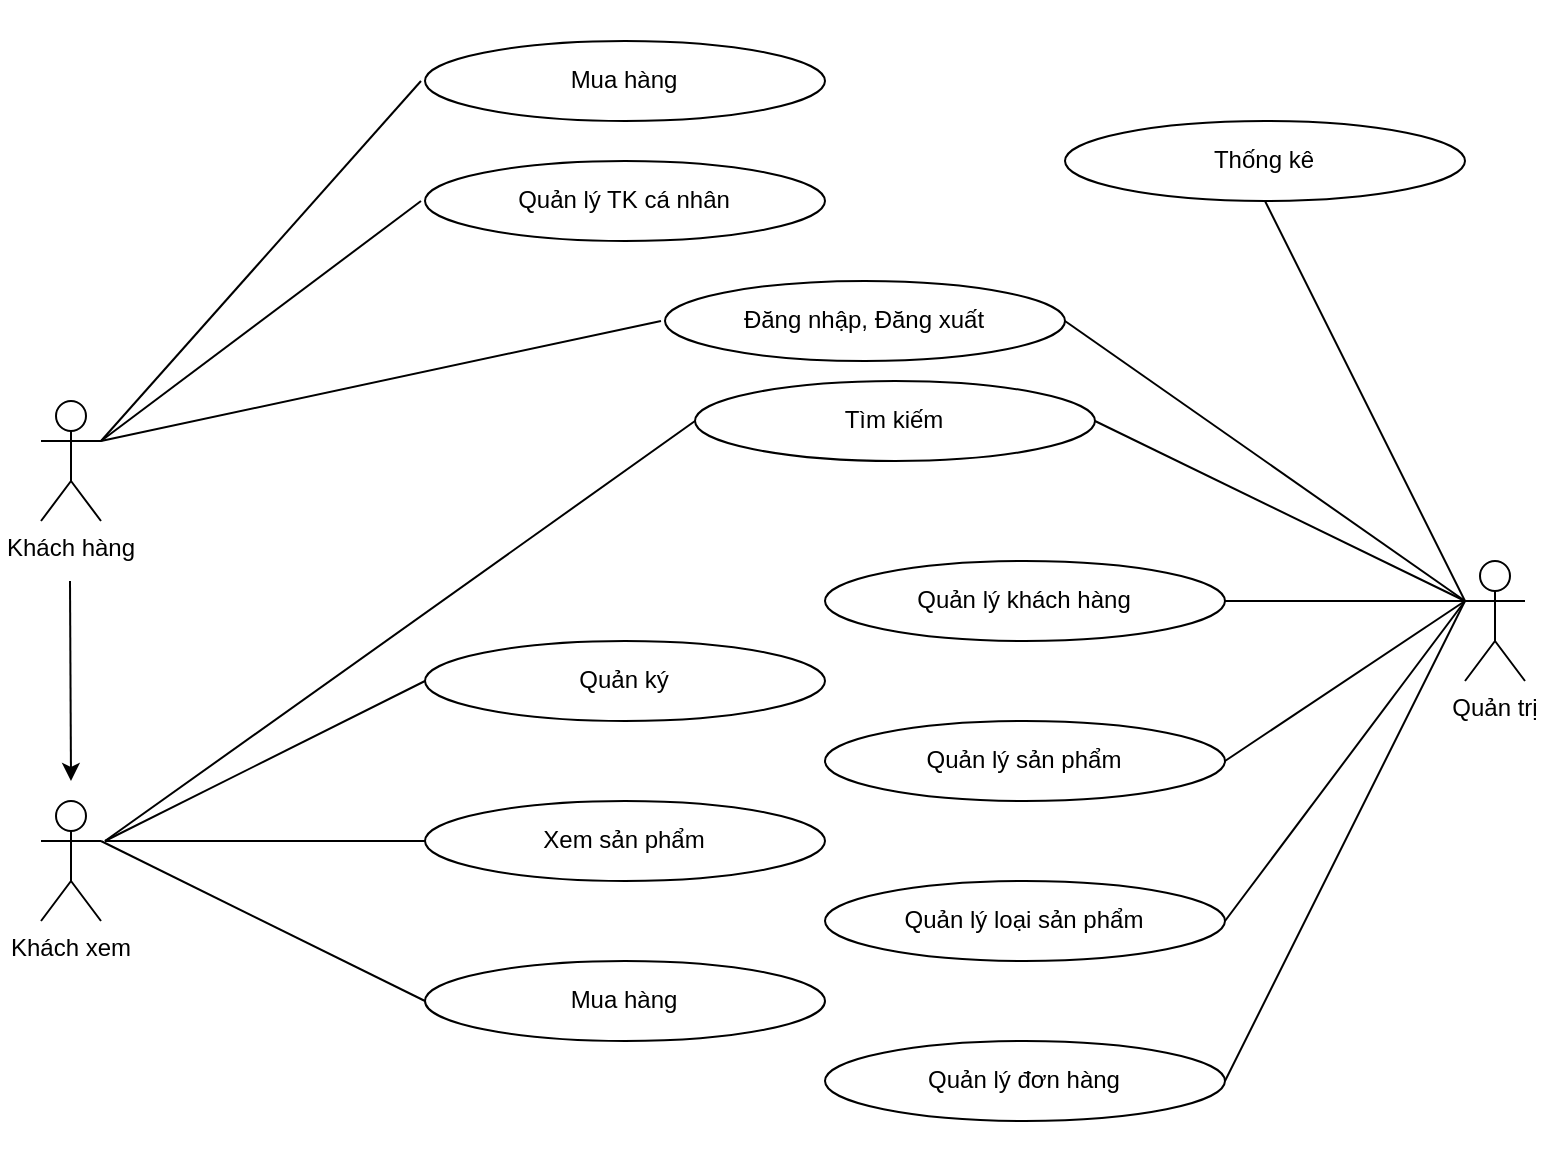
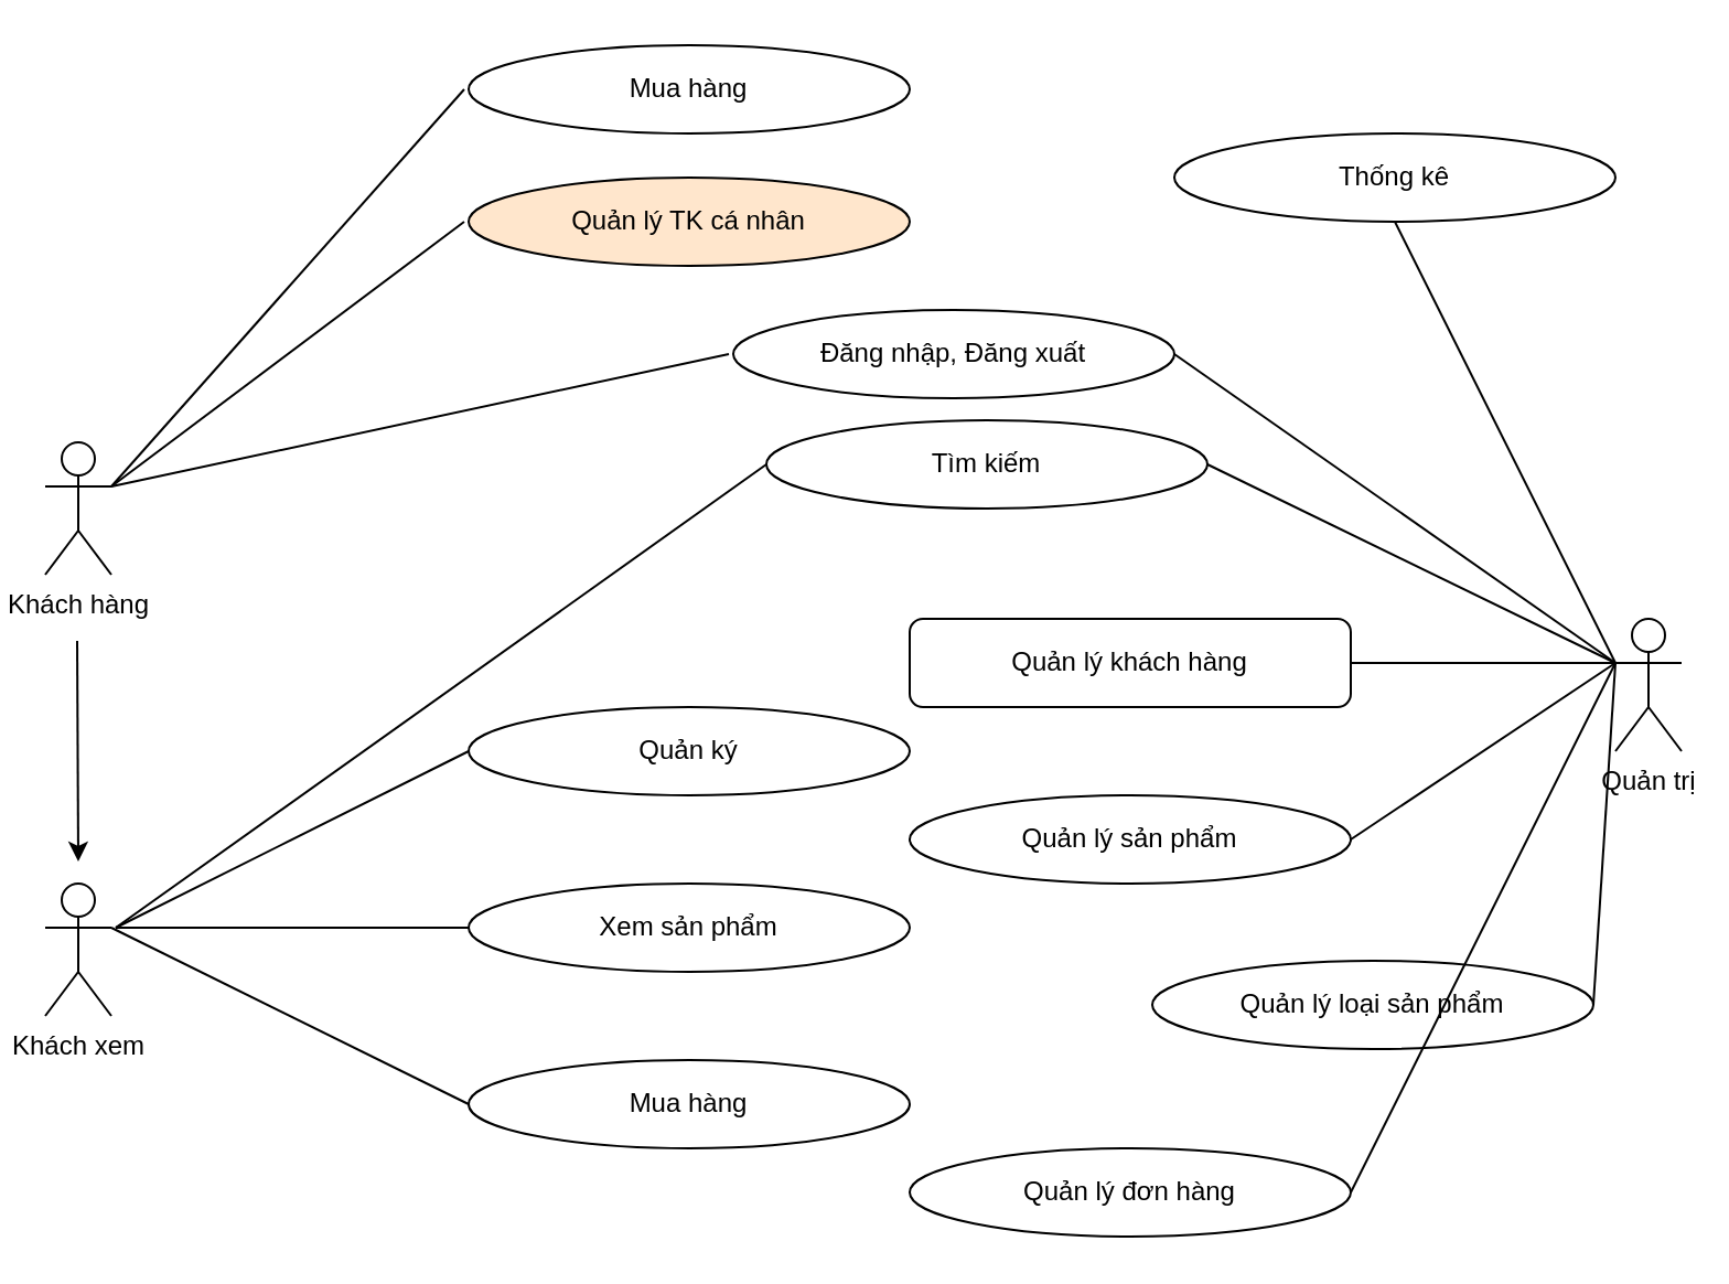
- <mxCell id="9" value="Quản lý TK cá nhân" style="ellipse;whiteSpace=wrap;html=1;" vertex="1" parent="1"><mxGeometry x="212" y="80" width="200" height="40" as="geometry" /></mxCell>
+ <mxCell id="9" value="Quản lý TK cá nhân" style="ellipse;whiteSpace=wrap;html=1;fillColor=#ffe6cc;" vertex="1" parent="1"><mxGeometry x="212" y="80" width="200" height="40" as="geometry" /></mxCell>
- <mxCell id="24" value="Quản lý khách hàng" style="ellipse;whiteSpace=wrap;html=1;" vertex="1" parent="1"><mxGeometry x="412" y="280" width="200" height="40" as="geometry" /></mxCell>
+ <mxCell id="24" value="Quản lý khách hàng" style="whiteSpace=wrap;html=1;rounded=1;" vertex="1" parent="1"><mxGeometry x="412" y="280" width="200" height="40" as="geometry" /></mxCell>
- <mxCell id="26" value="Quản lý loại sản phẩm" style="ellipse;whiteSpace=wrap;html=1;" vertex="1" parent="1"><mxGeometry x="412" y="440" width="200" height="40" as="geometry" /></mxCell>
+ <mxCell id="26" value="Quản lý loại sản phẩm" style="ellipse;whiteSpace=wrap;html=1;" vertex="1" parent="1"><mxGeometry x="522" y="435" width="200" height="40" as="geometry" /></mxCell>
